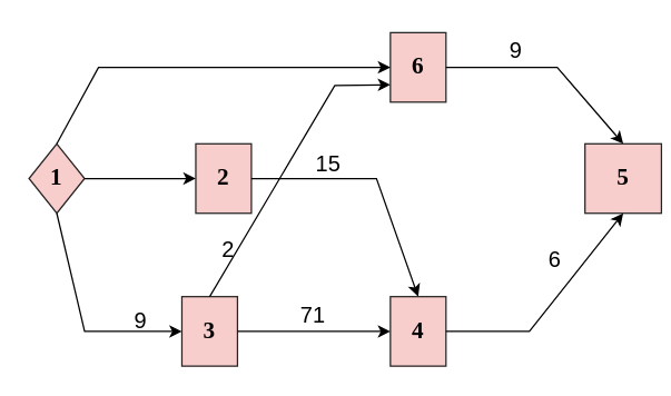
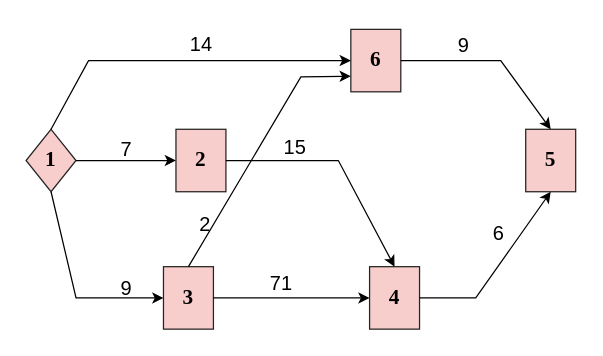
+ <mxCell id="22" value="&lt;font style=&quot;font-size: 16px;&quot;&gt;14&lt;/font&gt;" style="text;html=1;align=center;verticalAlign=middle;resizable=0;points=[];autosize=1;strokeColor=none;fillColor=none;" vertex="1" parent="1"><mxGeometry x="140" y="20" width="40" height="30" as="geometry" /></mxCell>
+ <mxCell id="16" value="&lt;font style=&quot;font-size: 16px;&quot;&gt;7&lt;/font&gt;" style="text;html=1;align=center;verticalAlign=middle;resizable=0;points=[];autosize=1;strokeColor=none;fillColor=none;" vertex="1" parent="1"><mxGeometry x="85" y="104" width="30" height="30" as="geometry" /></mxCell>
- <mxCell id="6" value="&lt;b&gt;&lt;font style=&quot;font-size: 17px;&quot; face=&quot;Verdana&quot;&gt;5&lt;/font&gt;&lt;/b&gt;" style="rounded=0;whiteSpace=wrap;html=1;fillColor=#f8cecc;strokeColor=#252323;" vertex="1" parent="1"><mxGeometry x="420" y="103" width="55" height="50" as="geometry" /></mxCell>
+ <mxCell id="6" value="&lt;b&gt;&lt;font style=&quot;font-size: 17px;&quot; face=&quot;Verdana&quot;&gt;5&lt;/font&gt;&lt;/b&gt;" style="rounded=0;whiteSpace=wrap;html=1;fillColor=#f8cecc;strokeColor=#252323;" vertex="1" parent="1"><mxGeometry x="420" y="103" width="40" height="50" as="geometry" /></mxCell>
- <mxCell id="5" value="&lt;b&gt;&lt;font style=&quot;font-size: 17px;&quot; face=&quot;Verdana&quot;&gt;4&lt;/font&gt;&lt;/b&gt;" style="rounded=0;whiteSpace=wrap;html=1;fillColor=#f8cecc;strokeColor=#252323;" vertex="1" parent="1"><mxGeometry x="280" y="213" width="40" height="50" as="geometry" /></mxCell>
+ <mxCell id="5" value="&lt;b&gt;&lt;font style=&quot;font-size: 17px;&quot; face=&quot;Verdana&quot;&gt;4&lt;/font&gt;&lt;/b&gt;" style="rounded=0;whiteSpace=wrap;html=1;fillColor=#f8cecc;strokeColor=#252323;" vertex="1" parent="1"><mxGeometry x="295" y="213" width="40" height="50" as="geometry" /></mxCell>
